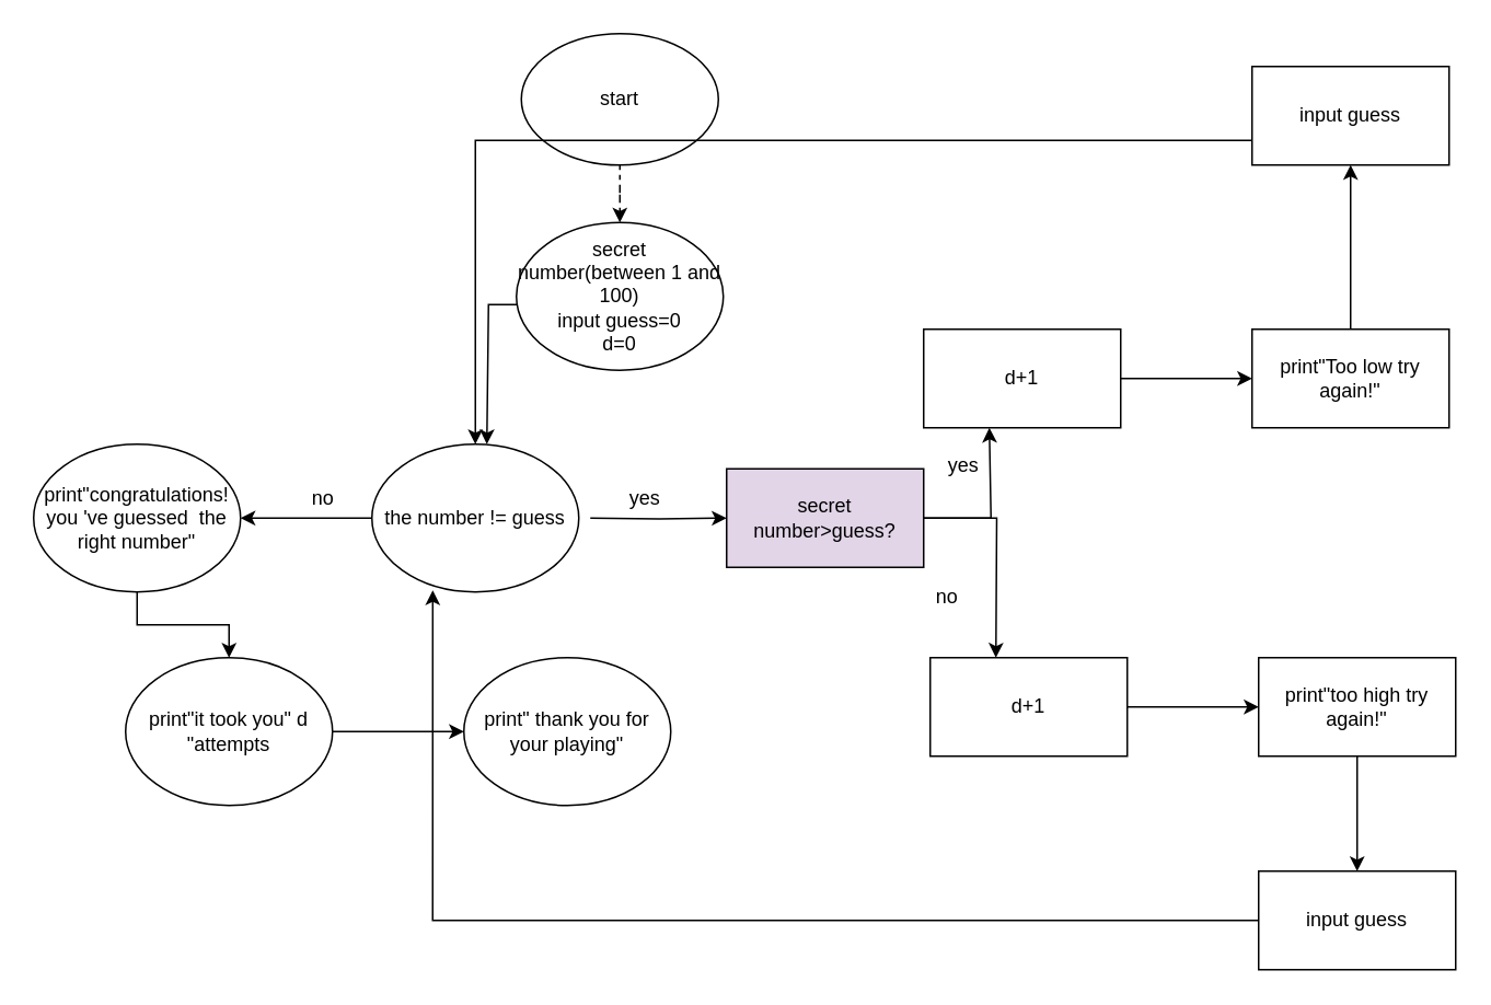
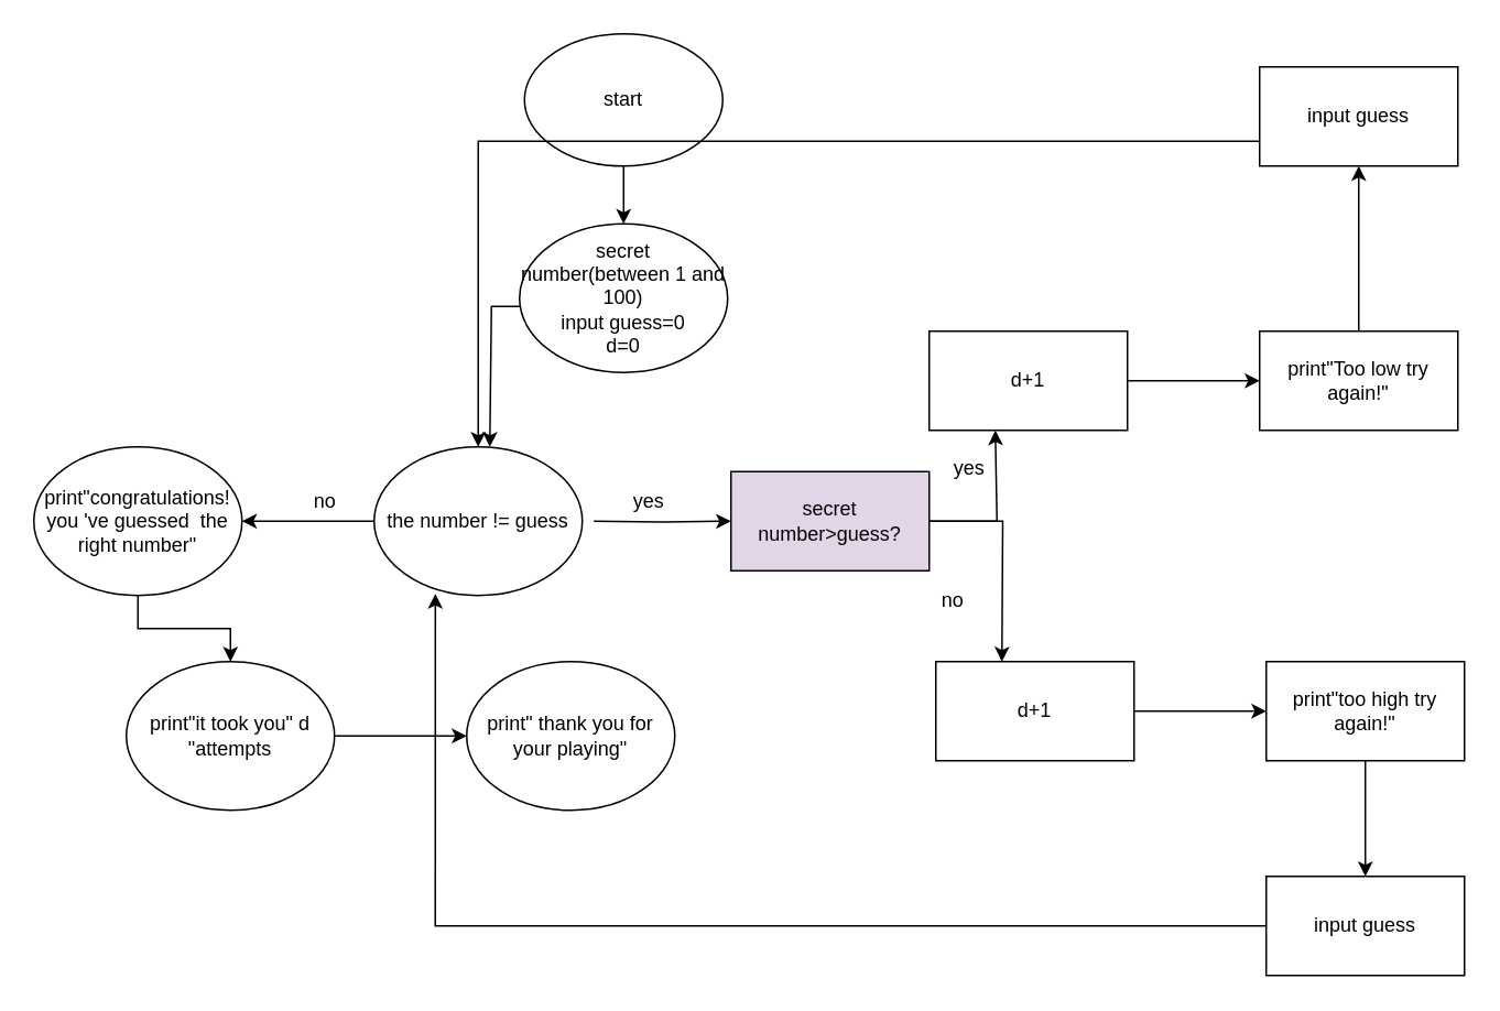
- <mxCell id="2" value="" style="edgeStyle=orthogonalEdgeStyle;rounded=0;orthogonalLoop=1;jettySize=auto;html=1;dashed=1;" edge="1" parent="1" source="3" target="5"><mxGeometry relative="1" as="geometry" /></mxCell>
+ <mxCell id="2" value="" style="edgeStyle=orthogonalEdgeStyle;rounded=0;orthogonalLoop=1;jettySize=auto;html=1;" edge="1" parent="1" source="3" target="5"><mxGeometry relative="1" as="geometry" /></mxCell>
